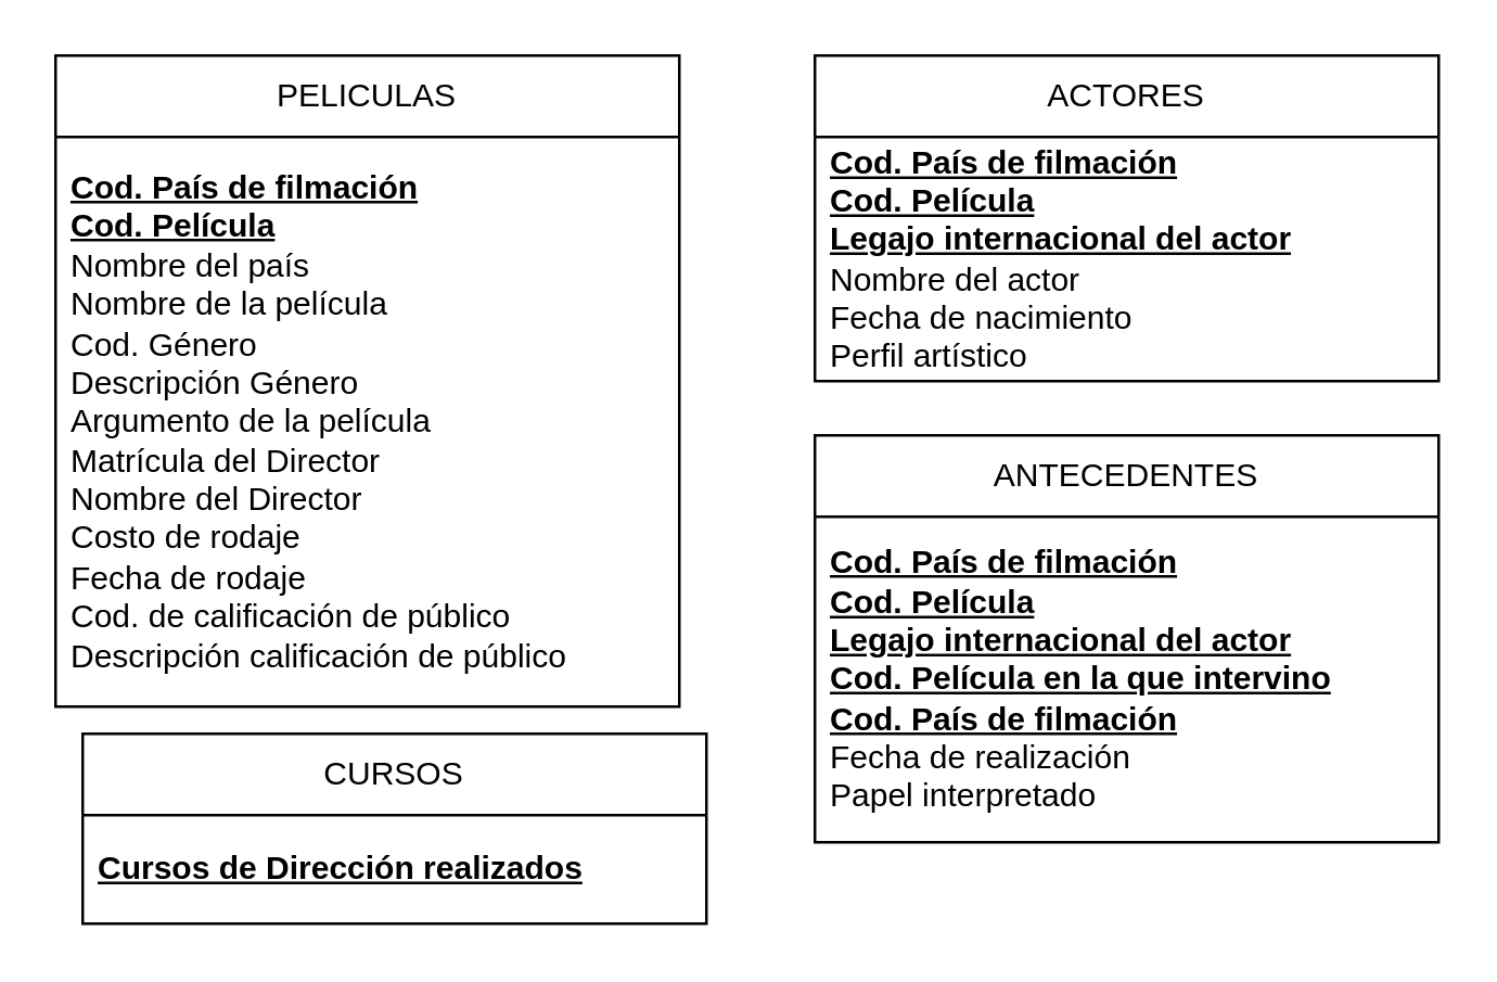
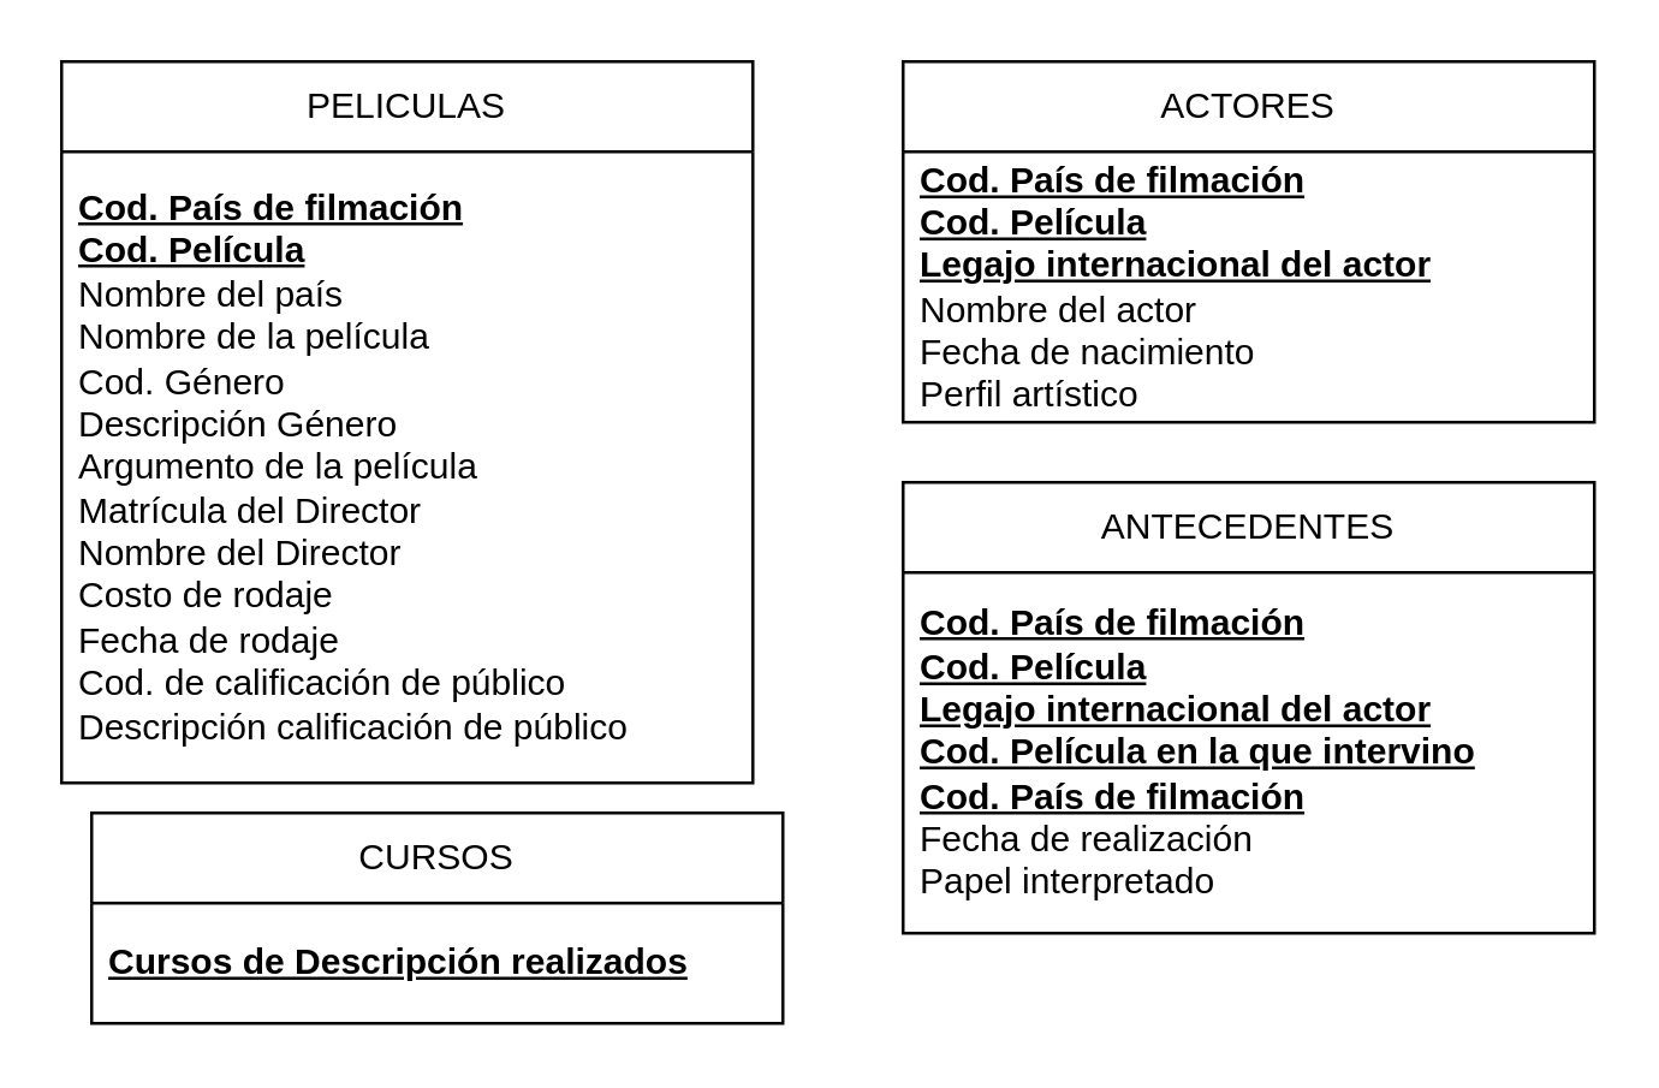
- <mxCell id="9" value="&lt;b&gt;&lt;u&gt;Cursos de Dirección realizados&lt;/u&gt;&lt;/b&gt;" style="text;strokeColor=none;fillColor=none;align=left;verticalAlign=middle;spacingLeft=4;spacingRight=4;overflow=hidden;points=[[0,0.5],[1,0.5]];portConstraint=eastwest;rotatable=0;whiteSpace=wrap;html=1;" vertex="1" parent="8"><mxGeometry y="30" width="230" height="40" as="geometry" /></mxCell>
+ <mxCell id="9" value="&lt;b&gt;&lt;u&gt;Cursos de Descripción realizados&lt;/u&gt;&lt;/b&gt;" style="text;strokeColor=none;fillColor=none;align=left;verticalAlign=middle;spacingLeft=4;spacingRight=4;overflow=hidden;points=[[0,0.5],[1,0.5]];portConstraint=eastwest;rotatable=0;whiteSpace=wrap;html=1;" vertex="1" parent="8"><mxGeometry y="30" width="230" height="40" as="geometry" /></mxCell>
